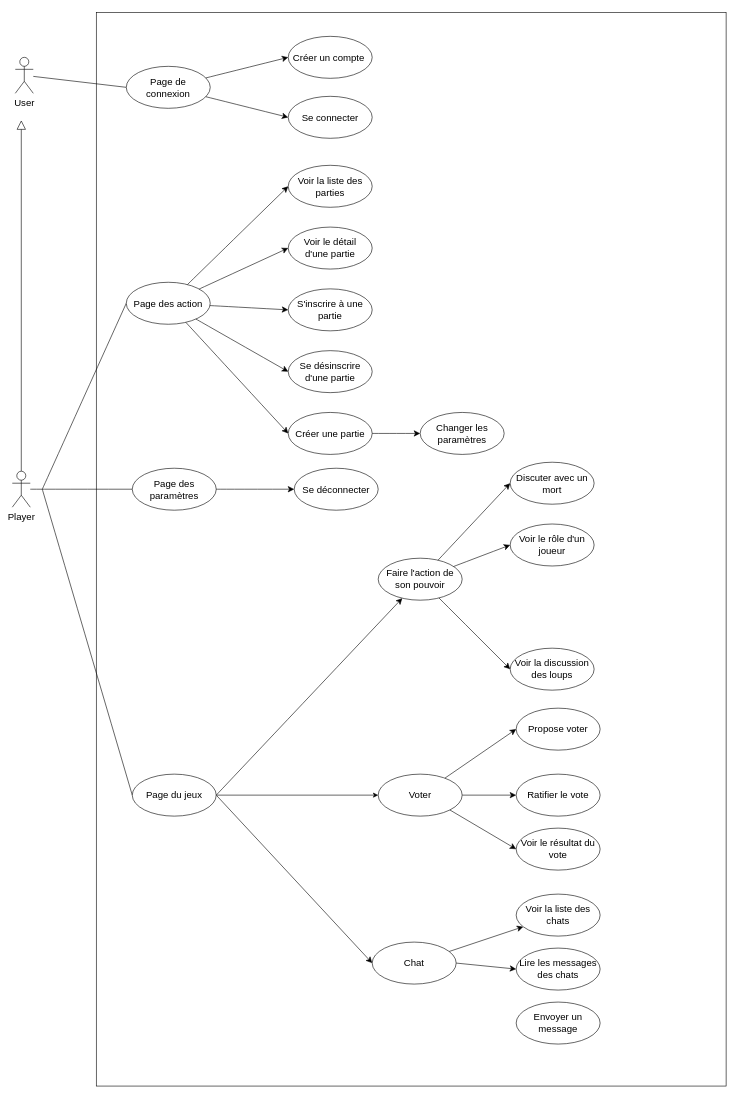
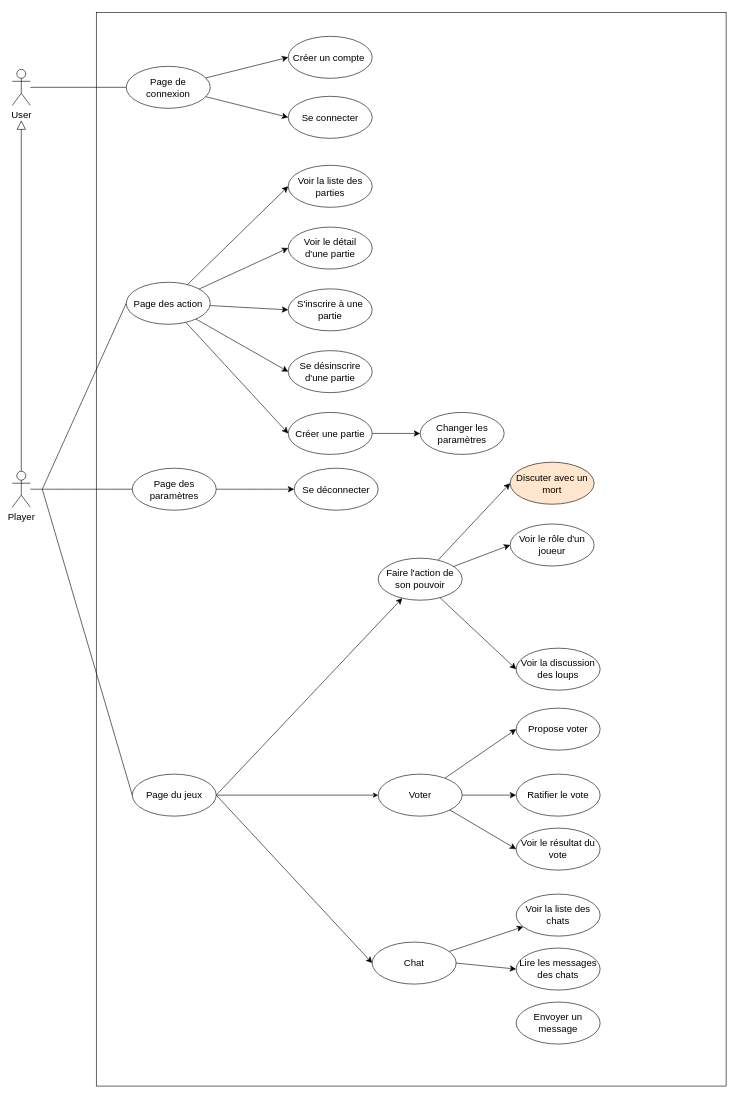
- <mxCell id="16" value="User" style="shape=umlActor;verticalLabelPosition=bottom;verticalAlign=top;html=1;fontSize=16;container=0;" parent="1" vertex="1"><mxGeometry x="25" y="95" width="30" height="60" as="geometry" /></mxCell>
+ <mxCell id="16" value="User" style="shape=umlActor;verticalLabelPosition=bottom;verticalAlign=top;html=1;fontSize=16;container=0;" parent="1" vertex="1"><mxGeometry x="20" y="115" width="30" height="60" as="geometry" /></mxCell>
- <mxCell id="35" value="Discuter avec un mort" style="ellipse;whiteSpace=wrap;html=1;fontSize=16;container=0;" parent="1" vertex="1"><mxGeometry x="850" y="770" width="140" height="70" as="geometry" /></mxCell>
+ <mxCell id="35" value="Discuter avec un mort" style="ellipse;whiteSpace=wrap;html=1;fontSize=16;container=0;fillColor=#ffe6cc;" parent="1" vertex="1"><mxGeometry x="850" y="770" width="140" height="70" as="geometry" /></mxCell>
- <mxCell id="38" value="Voir la discussion des loups" style="ellipse;whiteSpace=wrap;html=1;fontSize=16;container=0;" parent="1" vertex="1"><mxGeometry x="850" y="1080" width="140" height="70" as="geometry" /></mxCell>
+ <mxCell id="38" value="Voir la discussion des loups" style="ellipse;whiteSpace=wrap;html=1;fontSize=16;container=0;" parent="1" vertex="1"><mxGeometry x="860" y="1080" width="140" height="70" as="geometry" /></mxCell>
